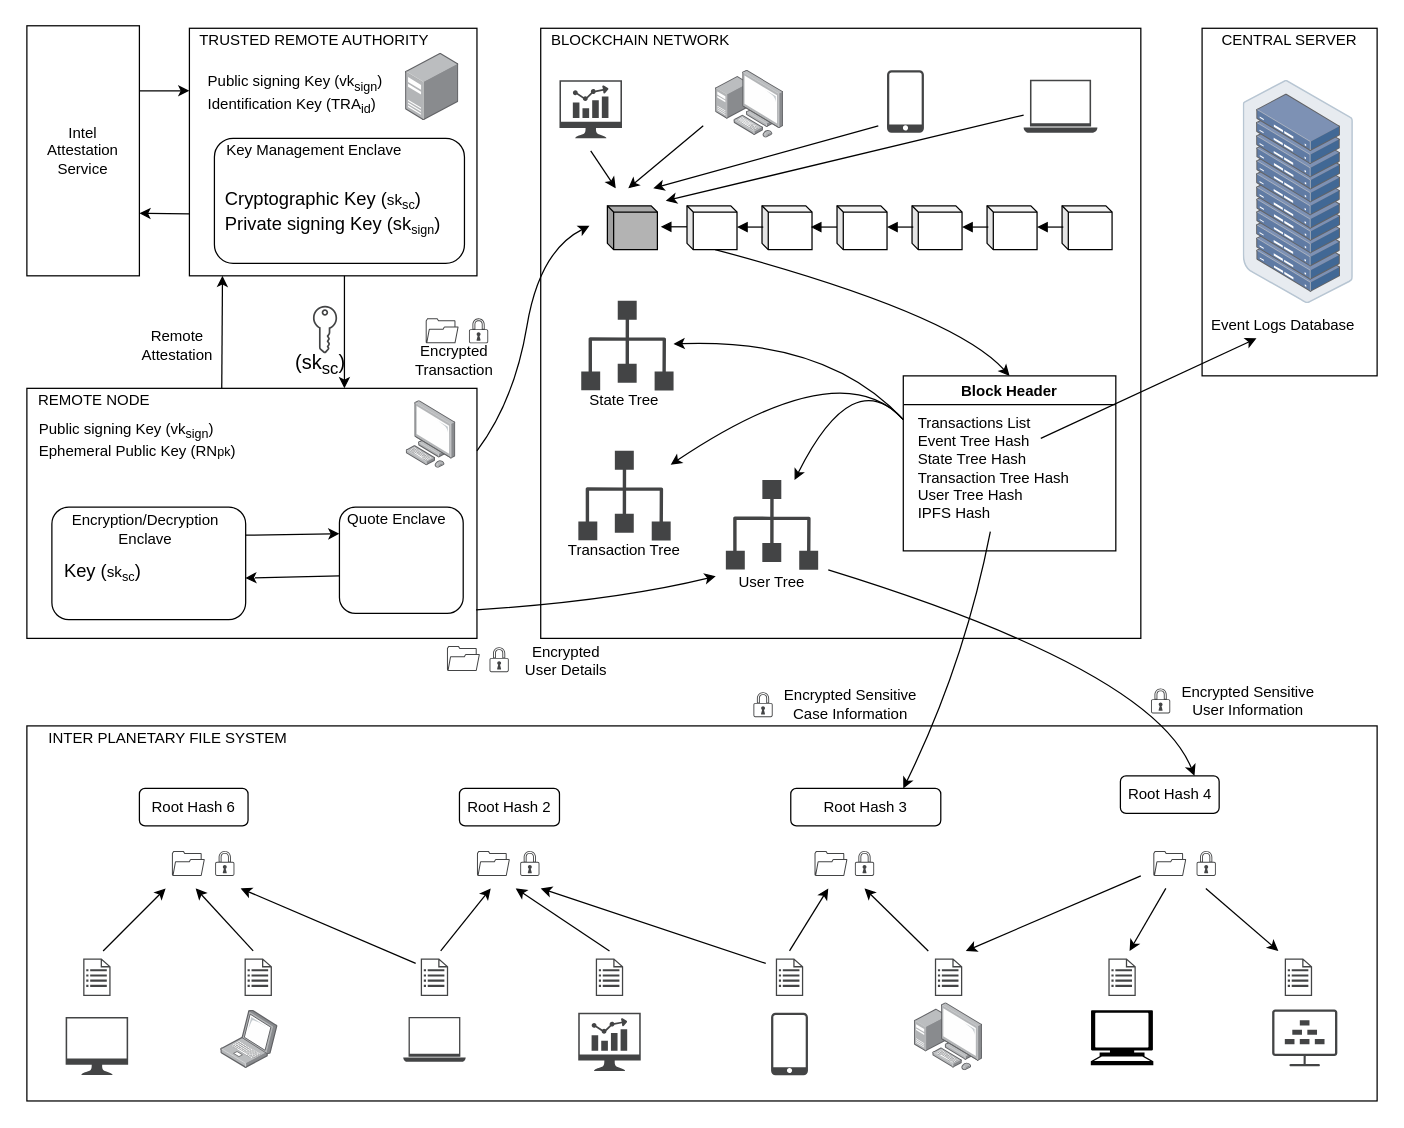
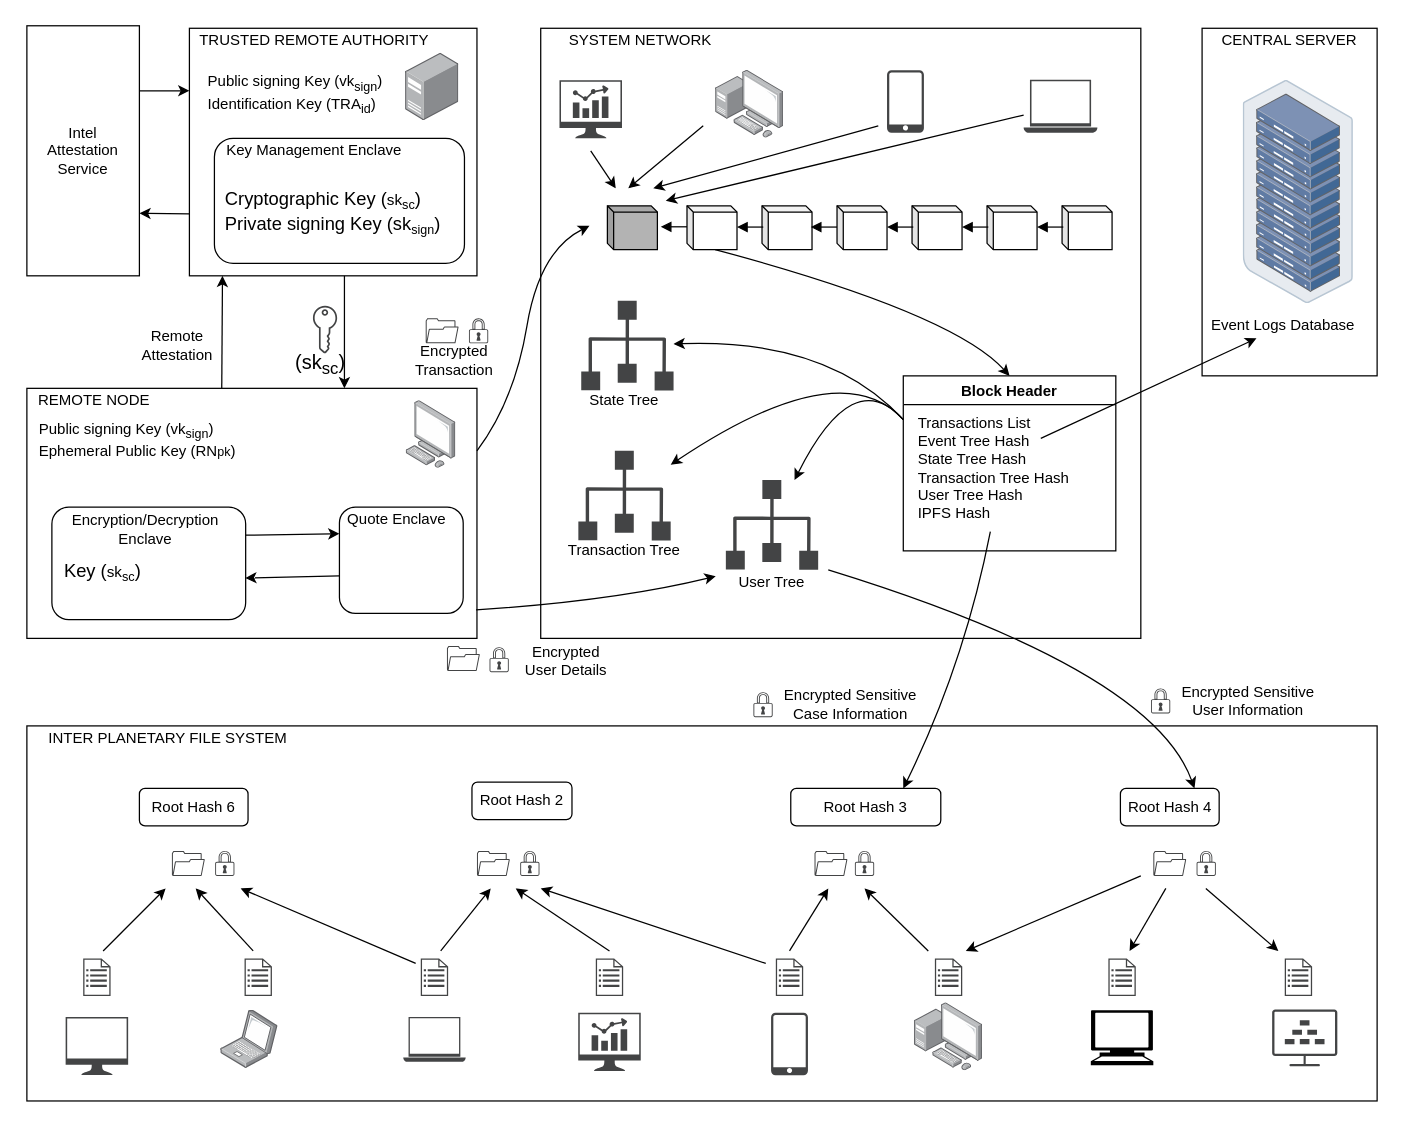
- <mxCell id="16" value="BLOCKCHAIN NETWORK" style="text;html=1;strokeColor=none;fillColor=none;align=center;verticalAlign=middle;whiteSpace=wrap;rounded=0;" parent="1" vertex="1"><mxGeometry x="432" y="22" width="160" height="20" as="geometry" /></mxCell>
+ <mxCell id="16" value="SYSTEM NETWORK" style="text;html=1;strokeColor=none;fillColor=none;align=center;verticalAlign=middle;whiteSpace=wrap;rounded=0;" parent="1" vertex="1"><mxGeometry x="432" y="22" width="160" height="20" as="geometry" /></mxCell>
- <mxCell id="74" value="Root Hash 4" style="rounded=1;whiteSpace=wrap;html=1;" parent="1" vertex="1"><mxGeometry x="895.66" y="620" width="79" height="30" as="geometry" /></mxCell>
+ <mxCell id="74" value="Root Hash 4" style="rounded=1;whiteSpace=wrap;html=1;" parent="1" vertex="1"><mxGeometry x="895.66" y="630" width="79" height="30" as="geometry" /></mxCell>
- <mxCell id="45" value="Root Hash 2" style="rounded=1;whiteSpace=wrap;html=1;" parent="1" vertex="1"><mxGeometry x="367" y="630" width="80" height="30" as="geometry" /></mxCell>
+ <mxCell id="45" value="Root Hash 2" style="rounded=1;whiteSpace=wrap;html=1;" parent="1" vertex="1"><mxGeometry x="377" y="625" width="80" height="30" as="geometry" /></mxCell>
